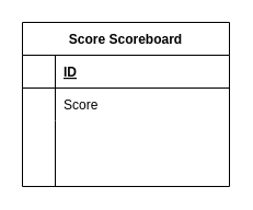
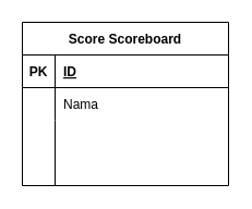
+ <mxCell id="4" value="PK" style="shape=partialRectangle;connectable=0;fillColor=none;top=0;left=0;bottom=0;right=0;fontStyle=1;overflow=hidden;" vertex="1" parent="3"><mxGeometry width="30" height="30" as="geometry" /></mxCell>
- <mxCell id="8" value="Score" style="shape=partialRectangle;connectable=0;fillColor=none;top=0;left=0;bottom=0;right=0;align=left;spacingLeft=6;overflow=hidden;" vertex="1" parent="6"><mxGeometry x="30" width="159" height="30" as="geometry" /></mxCell>
+ <mxCell id="8" value="Nama" style="shape=partialRectangle;connectable=0;fillColor=none;top=0;left=0;bottom=0;right=0;align=left;spacingLeft=6;overflow=hidden;" vertex="1" parent="6"><mxGeometry x="30" width="159" height="30" as="geometry" /></mxCell>
